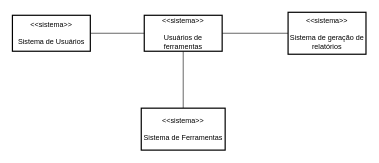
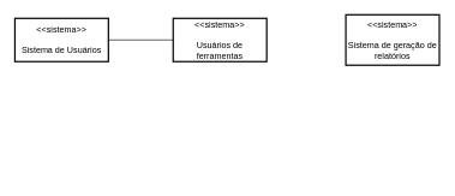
- <mxCell id="3" style="edgeStyle=orthogonalEdgeStyle;rounded=0;orthogonalLoop=1;jettySize=auto;html=1;exitX=1;exitY=0.5;exitDx=0;exitDy=0;entryX=0;entryY=0.5;entryDx=0;entryDy=0;endArrow=none;endFill=0;" edge="1" parent="1" source="4" target="8"><mxGeometry relative="1" as="geometry" /></mxCell>
- <mxCell id="2" style="edgeStyle=orthogonalEdgeStyle;rounded=0;orthogonalLoop=1;jettySize=auto;html=1;exitX=0.5;exitY=1;exitDx=0;exitDy=0;entryX=0.5;entryY=0;entryDx=0;entryDy=0;endArrow=none;endFill=0;" edge="1" parent="1" source="4" target="7"><mxGeometry relative="1" as="geometry" /></mxCell>
- <mxCell id="7" value="&amp;lt;&amp;lt;sistema&amp;gt;&amp;gt;&lt;div&gt;&lt;br&gt;&lt;/div&gt;&lt;div&gt;Sistema de Ferramentas&lt;/div&gt;" style="rounded=0;whiteSpace=wrap;html=1;strokeWidth=2;" vertex="1" parent="1"><mxGeometry x="235" y="180" width="140" height="70" as="geometry" /></mxCell>
